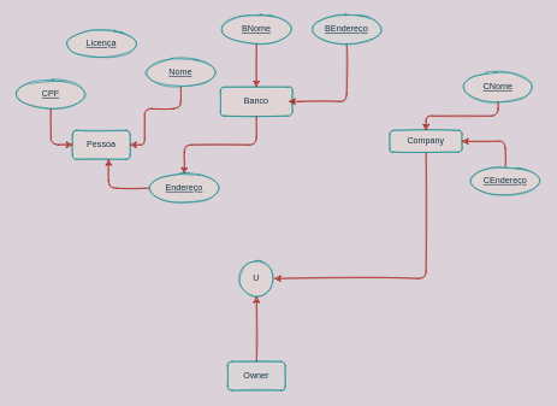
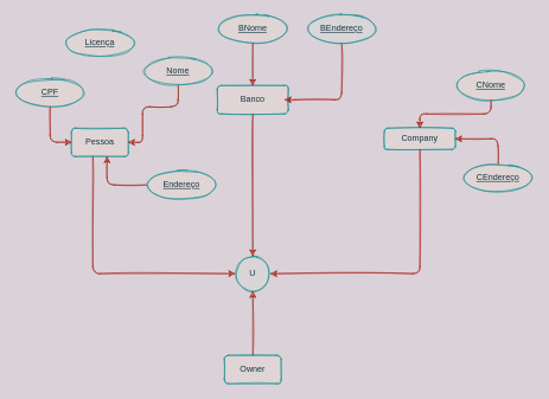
- <mxCell id="4" style="edgeStyle=orthogonalEdgeStyle;rounded=1;orthogonalLoop=1;jettySize=auto;html=1;labelBackgroundColor=#DAD2D8;strokeColor=#A8201A;fontColor=#143642;sketch=1;" parent="1" source="5" target="17" edge="1"><mxGeometry relative="1" as="geometry" /></mxCell>
+ <mxCell id="4" style="edgeStyle=orthogonalEdgeStyle;rounded=1;orthogonalLoop=1;jettySize=auto;html=1;entryX=0.5;entryY=0;entryDx=0;entryDy=0;labelBackgroundColor=#DAD2D8;strokeColor=#A8201A;fontColor=#143642;sketch=1;" parent="1" source="5" target="8" edge="1"><mxGeometry relative="1" as="geometry" /></mxCell>
+ <mxCell id="2" style="edgeStyle=orthogonalEdgeStyle;rounded=1;orthogonalLoop=1;jettySize=auto;html=1;entryX=0;entryY=0.5;entryDx=0;entryDy=0;labelBackgroundColor=#DAD2D8;strokeColor=#A8201A;fontColor=#143642;sketch=1;" parent="1" source="3" target="8" edge="1"><mxGeometry relative="1" as="geometry"><Array as="points"><mxPoint x="130" y="385" /></Array></mxGeometry></mxCell>
- <mxCell id="8" value="U" style="ellipse;whiteSpace=wrap;html=1;aspect=fixed;rounded=1;fillColor=#FAE5C7;strokeColor=#0F8B8D;fontColor=#143642;sketch=1;" parent="1" vertex="1"><mxGeometry x="330" y="360" width="50" height="50" as="geometry" /></mxCell>
+ <mxCell id="8" value="U" style="ellipse;whiteSpace=wrap;html=1;aspect=fixed;rounded=1;fillColor=#d5e8d4;strokeColor=#0F8B8D;fontColor=#143642;sketch=1;" parent="1" vertex="1"><mxGeometry x="330" y="360" width="50" height="50" as="geometry" /></mxCell>
- <mxCell id="10" value="Owner" style="whiteSpace=wrap;html=1;align=center;rounded=1;fillColor=#d5e8d4;strokeColor=#0F8B8D;fontColor=#143642;sketch=1;" parent="1" vertex="1"><mxGeometry x="315" y="500" width="80" height="40" as="geometry" /></mxCell>
+ <mxCell id="10" value="Owner" style="whiteSpace=wrap;html=1;align=center;rounded=1;fillColor=#FAE5C7;strokeColor=#0F8B8D;fontColor=#143642;sketch=1;" parent="1" vertex="1"><mxGeometry x="315" y="500" width="80" height="40" as="geometry" /></mxCell>
